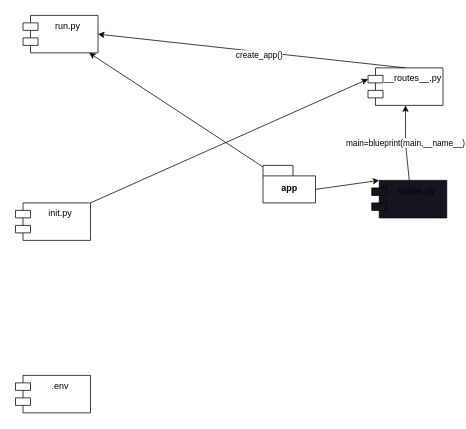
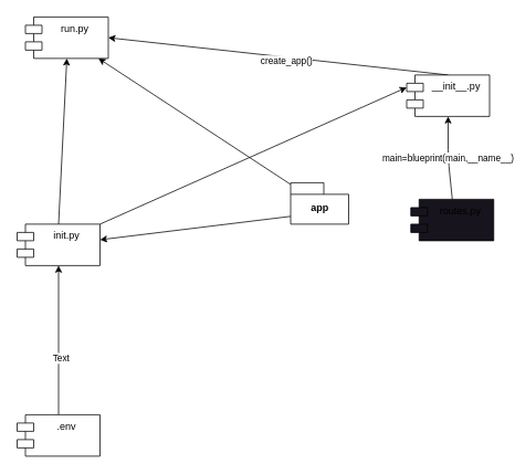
- <mxCell id="12" value="__routes__.py" style="shape=module;align=left;spacingLeft=20;align=center;verticalAlign=top;" vertex="1" parent="1"><mxGeometry x="490" y="90" width="100" height="50" as="geometry" /></mxCell>
+ <mxCell id="12" value="__init__.py" style="shape=module;align=left;spacingLeft=20;align=center;verticalAlign=top;" vertex="1" parent="1"><mxGeometry x="490" y="90" width="100" height="50" as="geometry" /></mxCell>
+ <mxCell id="6" style="edgeStyle=none;html=1;exitX=0.5;exitY=0;exitDx=0;exitDy=0;entryX=0.5;entryY=1;entryDx=0;entryDy=0;" edge="1" parent="1" source="8" target="5"><mxGeometry relative="1" as="geometry" /></mxCell>
- <mxCell id="3" style="edgeStyle=none;html=1;exitX=0;exitY=0;exitDx=70;exitDy=32;exitPerimeter=0;entryX=0;entryY=0;entryDx=10;entryDy=0;entryPerimeter=0;" edge="1" parent="1" source="4" target="13"><mxGeometry relative="1" as="geometry" /></mxCell>
+ <mxCell id="3" style="edgeStyle=none;html=1;exitX=0;exitY=0;exitDx=70;exitDy=32;exitPerimeter=0;" edge="1" parent="1" source="4" target="8"><mxGeometry relative="1" as="geometry" /></mxCell>
+ <mxCell id="14" style="edgeStyle=none;html=1;exitX=0.5;exitY=0;exitDx=0;exitDy=0;entryX=0.5;entryY=1;entryDx=0;entryDy=0;" edge="1" parent="1" source="16" target="8"><mxGeometry relative="1" as="geometry" /></mxCell>
+ <mxCell id="15" value="Text" style="edgeLabel;html=1;align=center;verticalAlign=middle;resizable=0;points=[];" vertex="1" connectable="0" parent="14"><mxGeometry x="-0.229" y="-2" relative="1" as="geometry"><mxPoint as="offset" /></mxGeometry></mxCell>
